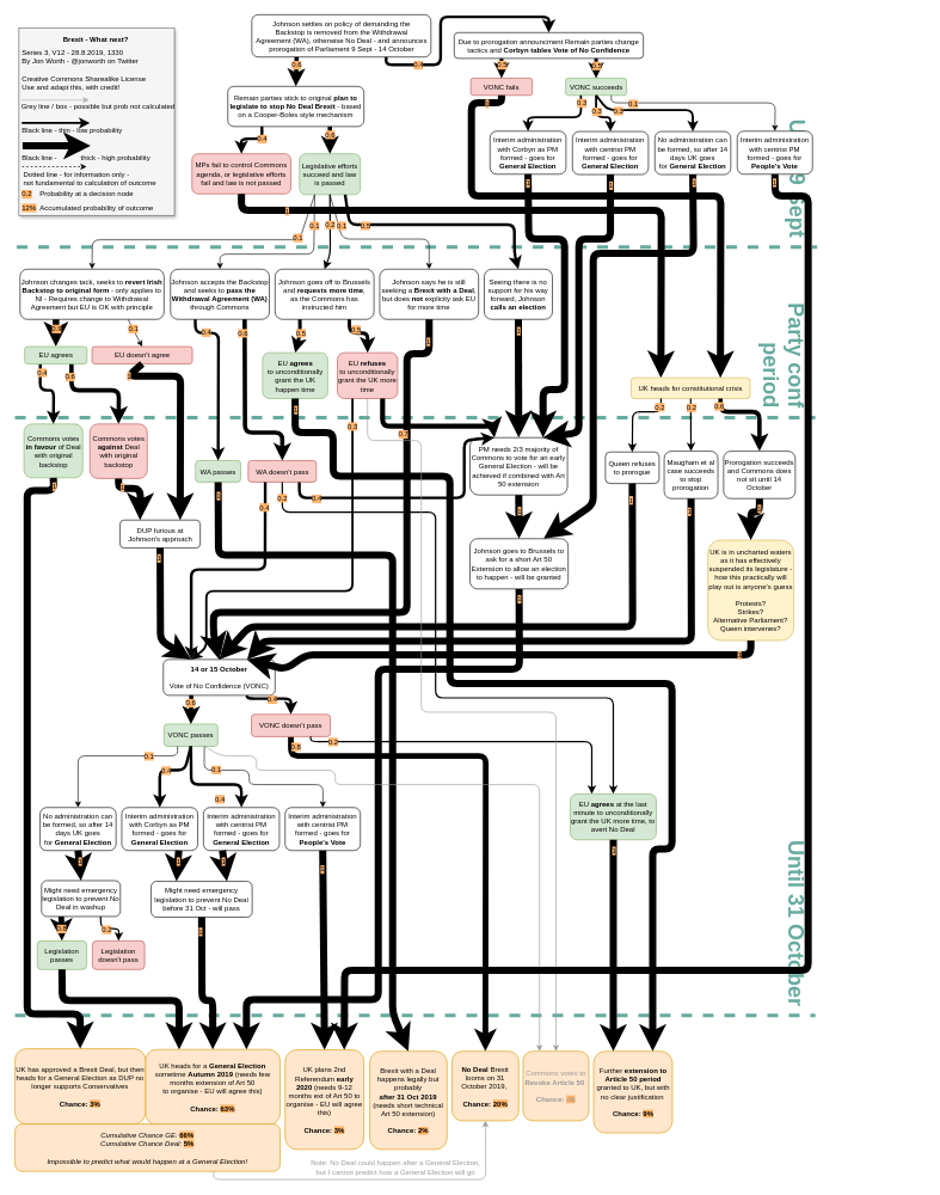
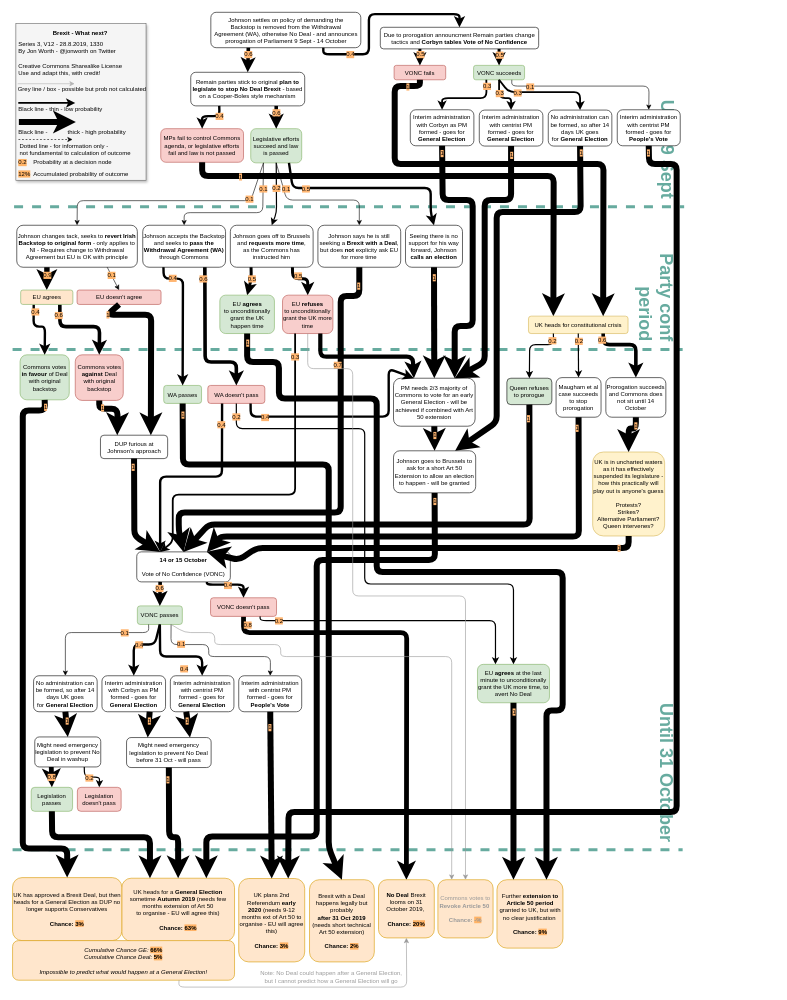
- <mxCell id="36" value="EU agrees" style="rounded=1;whiteSpace=wrap;html=1;fillColor=#d5e8d4;strokeColor=#82b366;fontSize=10;" parent="1" vertex="1"><mxGeometry x="33.5" y="483" width="87" height="24" as="geometry" /></mxCell>
+ <mxCell id="36" value="EU agrees" style="rounded=1;whiteSpace=wrap;html=1;fillColor=#ffe6cc;strokeColor=#82b366;fontSize=10;" parent="1" vertex="1"><mxGeometry x="33.5" y="483" width="87" height="24" as="geometry" /></mxCell>
- <mxCell id="85" value="PM needs 2/3 majority of Commons to vote for an early General Election - will be achieved if combined with Art 50 extension" style="rounded=1;whiteSpace=wrap;html=1;fontSize=10;" parent="1" vertex="1"><mxGeometry x="655" y="610" width="136" height="80" as="geometry" /></mxCell>
+ <mxCell id="85" value="PM needs 2/3 majority of Commons to vote for an early General Election - will be achieved if combined with Art 50 extension" style="rounded=1;whiteSpace=wrap;html=1;fontSize=10;" parent="1" vertex="1"><mxGeometry x="655" y="630" width="136" height="80" as="geometry" /></mxCell>
- <mxCell id="126" value="Queen refuses to prorogue" style="rounded=1;whiteSpace=wrap;html=1;fontSize=10;" parent="1" vertex="1"><mxGeometry x="844" y="630" width="75" height="44" as="geometry" /></mxCell>
+ <mxCell id="126" value="Queen refuses to prorogue" style="rounded=1;whiteSpace=wrap;html=1;fontSize=10;fillColor=#d5e8d4;" parent="1" vertex="1"><mxGeometry x="844" y="630" width="75" height="44" as="geometry" /></mxCell>
